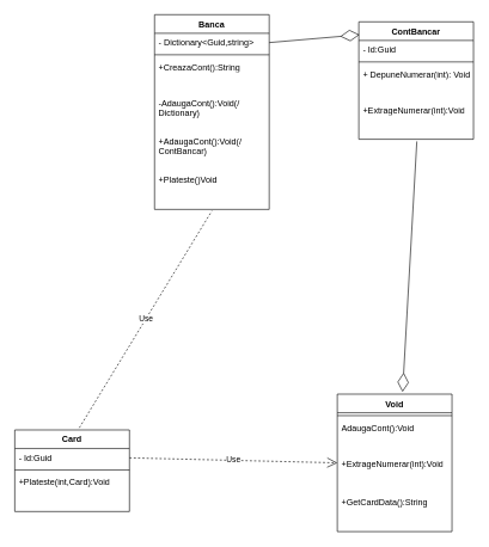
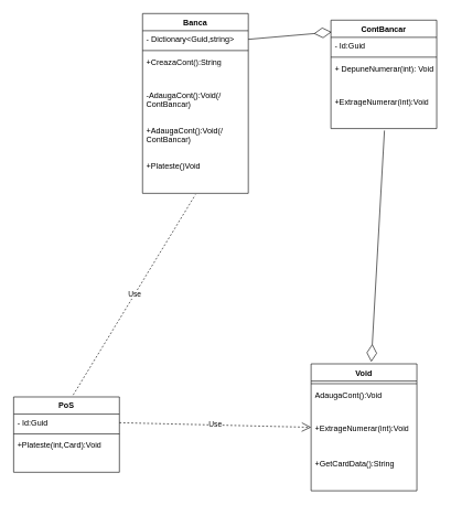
- <mxCell id="11" value="-AdaugaCont():Void(/ Dictionary)" style="text;strokeColor=none;fillColor=none;align=left;verticalAlign=top;spacingLeft=4;spacingRight=4;overflow=hidden;rotatable=0;points=[[0,0.5],[1,0.5]];portConstraint=eastwest;whiteSpace=wrap;html=1;" parent="7" vertex="1"><mxGeometry y="110" width="160" height="54" as="geometry" /></mxCell>
+ <mxCell id="11" value="-AdaugaCont():Void(/ ContBancar)" style="text;strokeColor=none;fillColor=none;align=left;verticalAlign=top;spacingLeft=4;spacingRight=4;overflow=hidden;rotatable=0;points=[[0,0.5],[1,0.5]];portConstraint=eastwest;whiteSpace=wrap;html=1;" parent="7" vertex="1"><mxGeometry y="110" width="160" height="54" as="geometry" /></mxCell>
- <mxCell id="19" value="Card" style="swimlane;fontStyle=1;align=center;verticalAlign=top;childLayout=stackLayout;horizontal=1;startSize=26;horizontalStack=0;resizeParent=1;resizeParentMax=0;resizeLast=0;collapsible=1;marginBottom=0;whiteSpace=wrap;html=1;" parent="1" vertex="1"><mxGeometry x="20" y="600" width="160" height="114" as="geometry" /></mxCell>
+ <mxCell id="19" value="PoS" style="swimlane;fontStyle=1;align=center;verticalAlign=top;childLayout=stackLayout;horizontal=1;startSize=26;horizontalStack=0;resizeParent=1;resizeParentMax=0;resizeLast=0;collapsible=1;marginBottom=0;whiteSpace=wrap;html=1;" parent="1" vertex="1"><mxGeometry x="20" y="600" width="160" height="114" as="geometry" /></mxCell>
